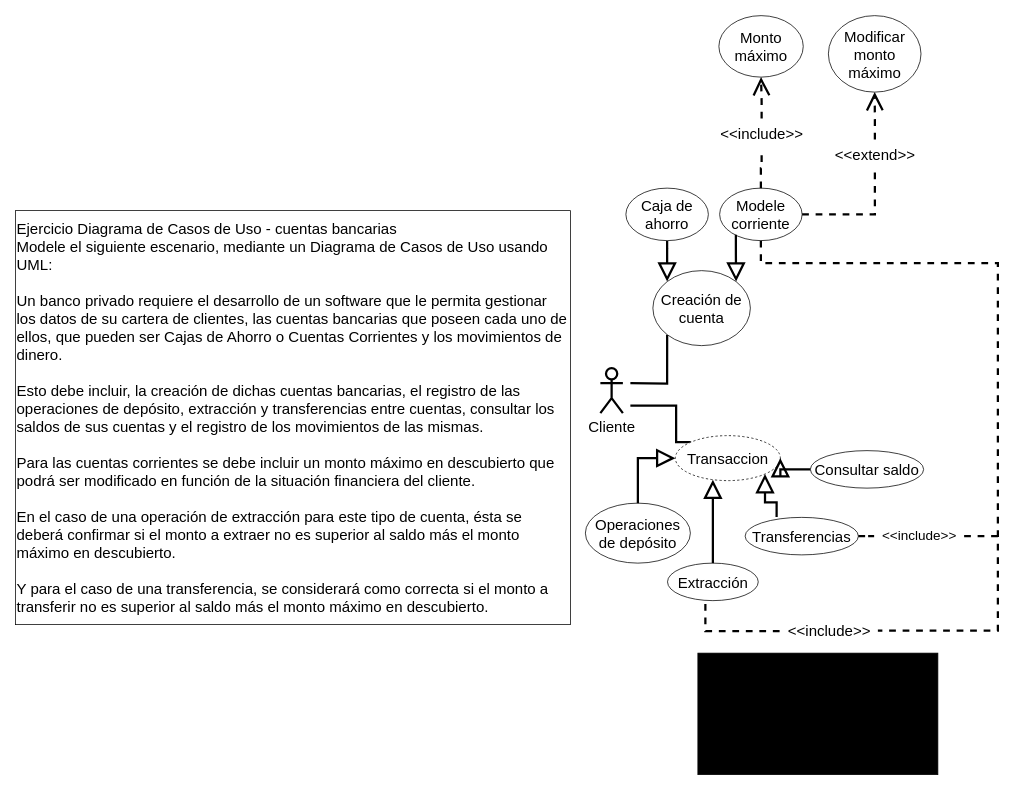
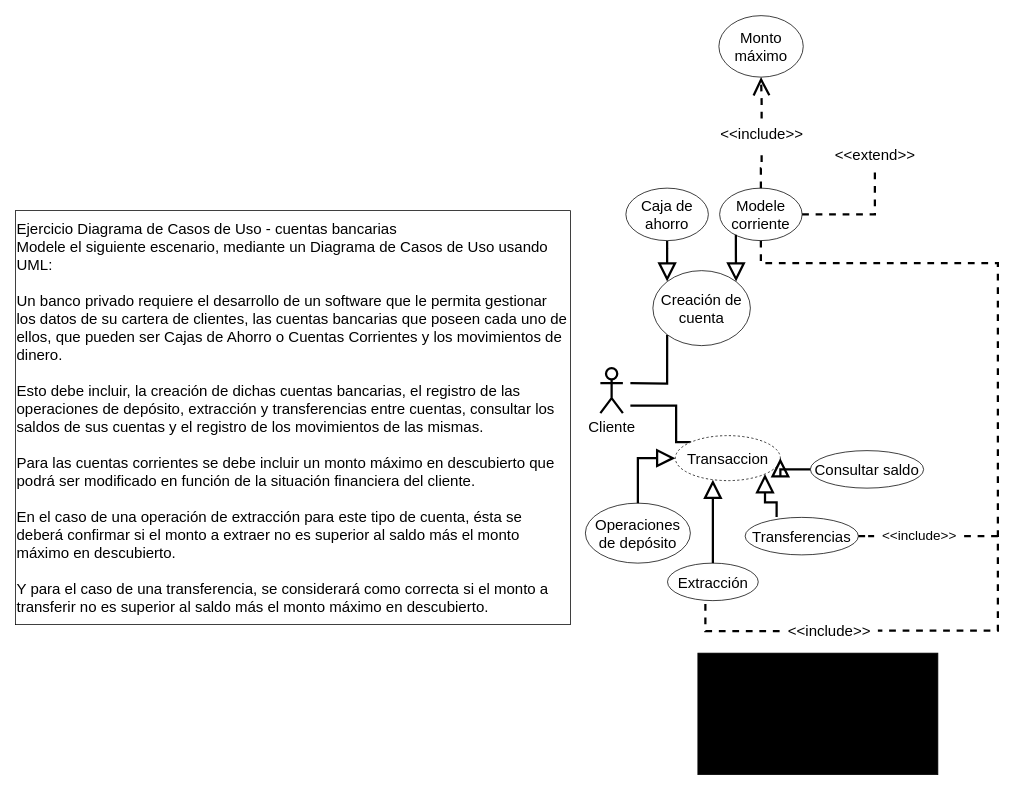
- <mxCell id="25" value="Modificar monto máximo" style="ellipse;whiteSpace=wrap;html=1;fontSize=20;" vertex="1" parent="1"><mxGeometry x="1104" y="20" width="123.5" height="102" as="geometry" /></mxCell>
- <mxCell id="26" style="edgeStyle=orthogonalEdgeStyle;rounded=0;orthogonalLoop=1;jettySize=auto;html=1;exitX=0.5;exitY=0;exitDx=0;exitDy=0;entryX=0.5;entryY=1;entryDx=0;entryDy=0;endArrow=open;endFill=0;strokeWidth=3;endSize=18;dashed=1;" edge="1" parent="1" source="28" target="25"><mxGeometry relative="1" as="geometry"><mxPoint x="1131" y="368" as="sourcePoint" /><mxPoint x="1166" y="130" as="targetPoint" /></mxGeometry></mxCell>
